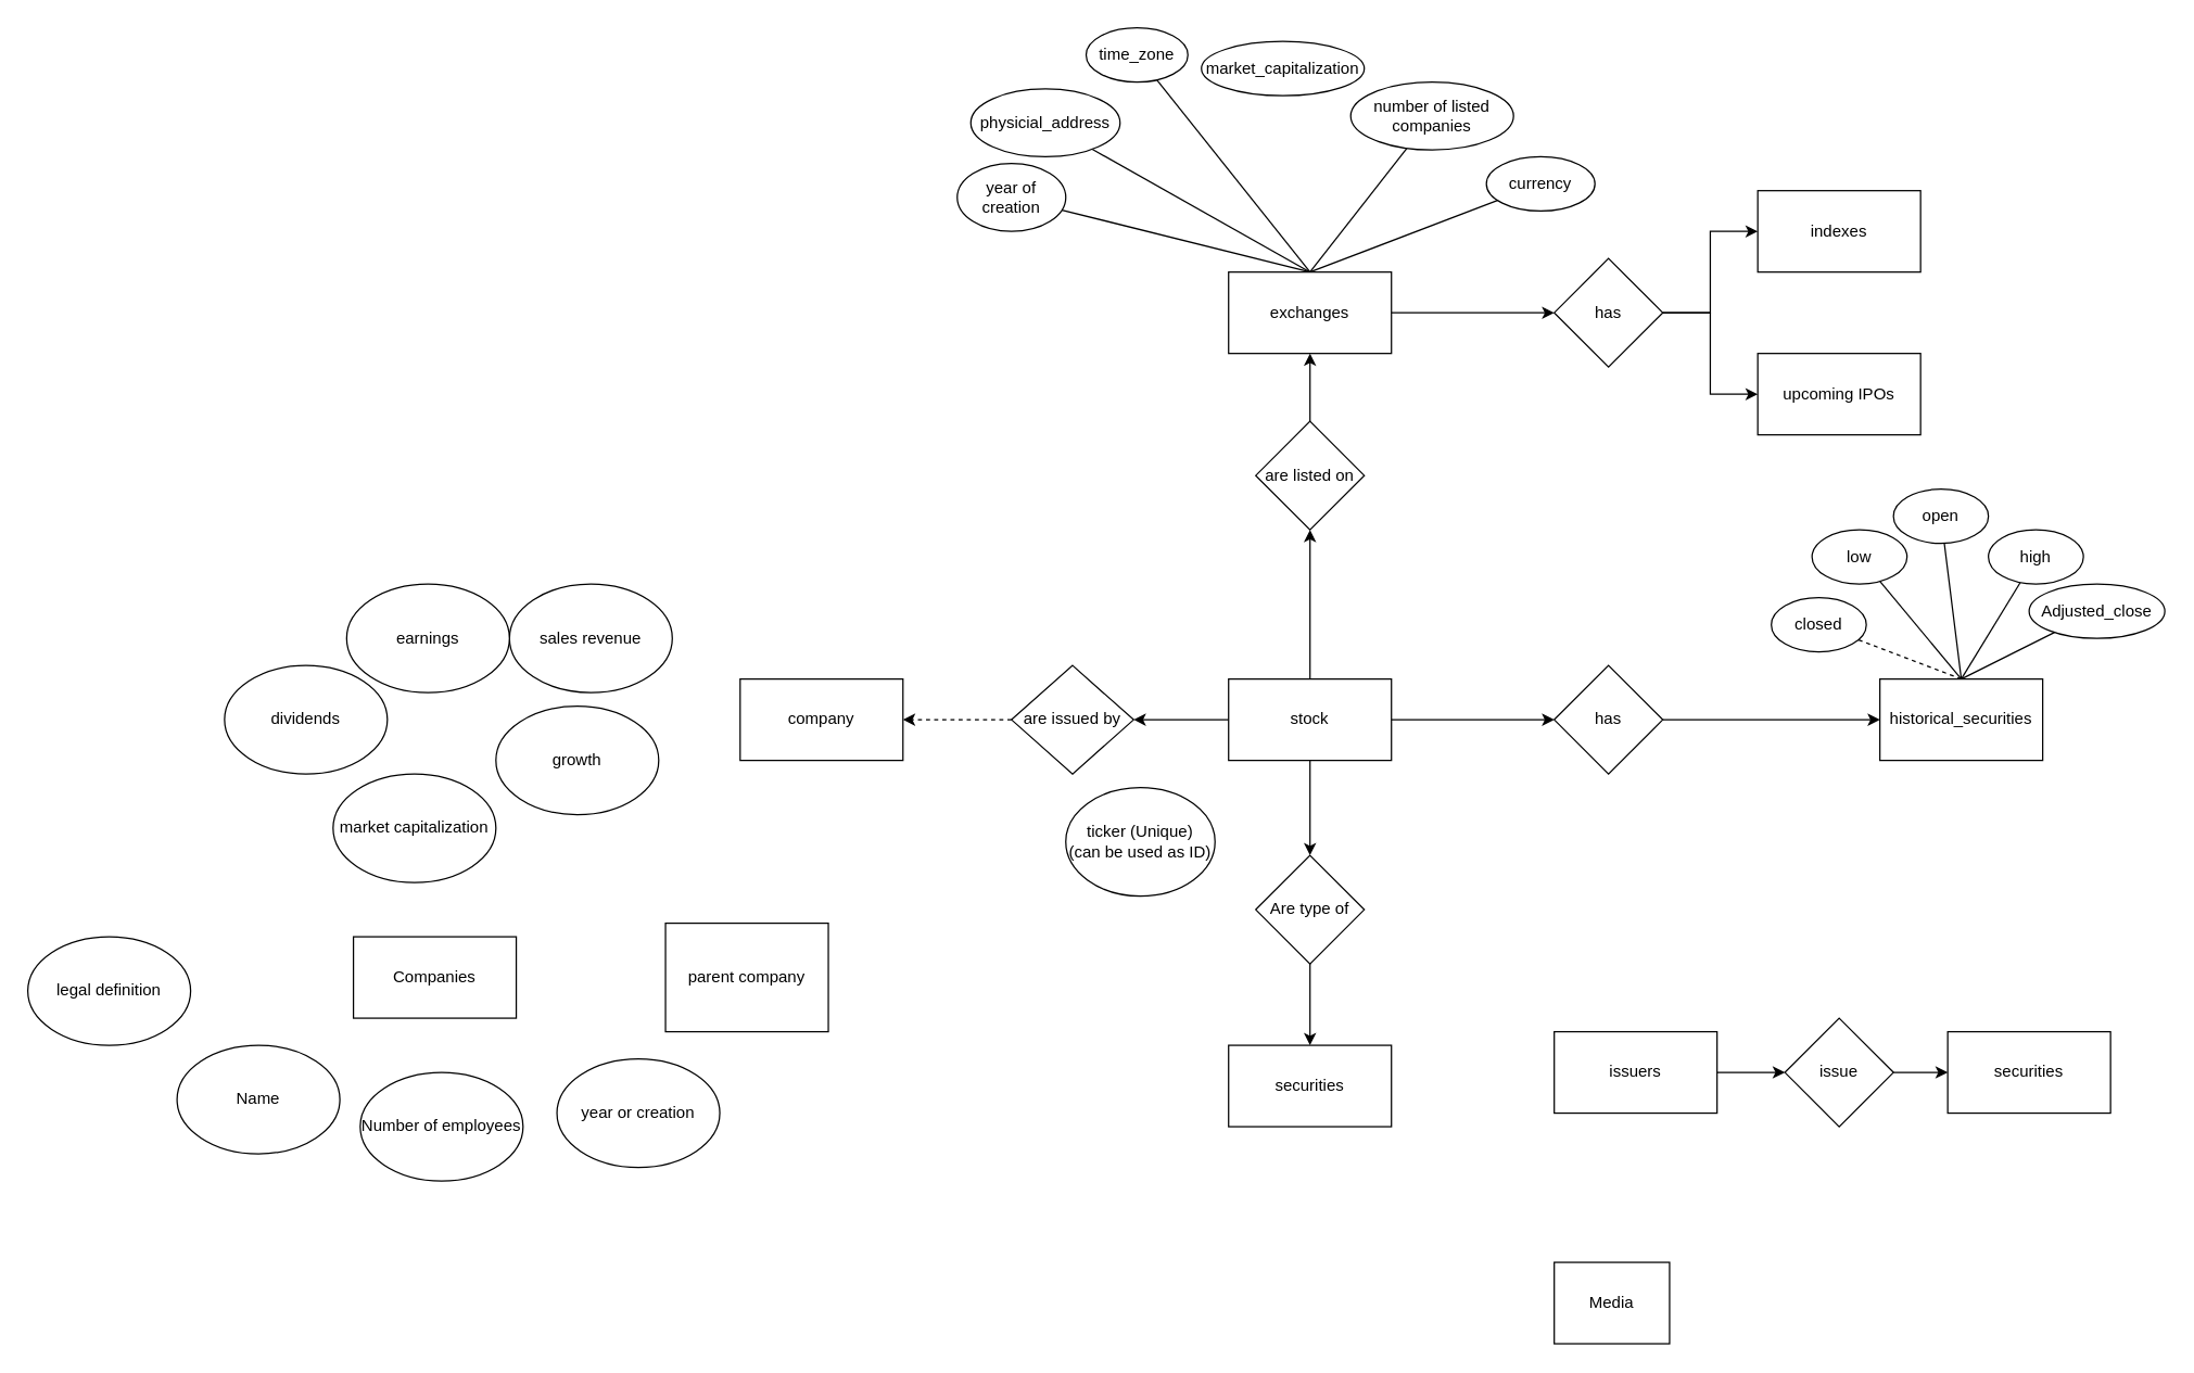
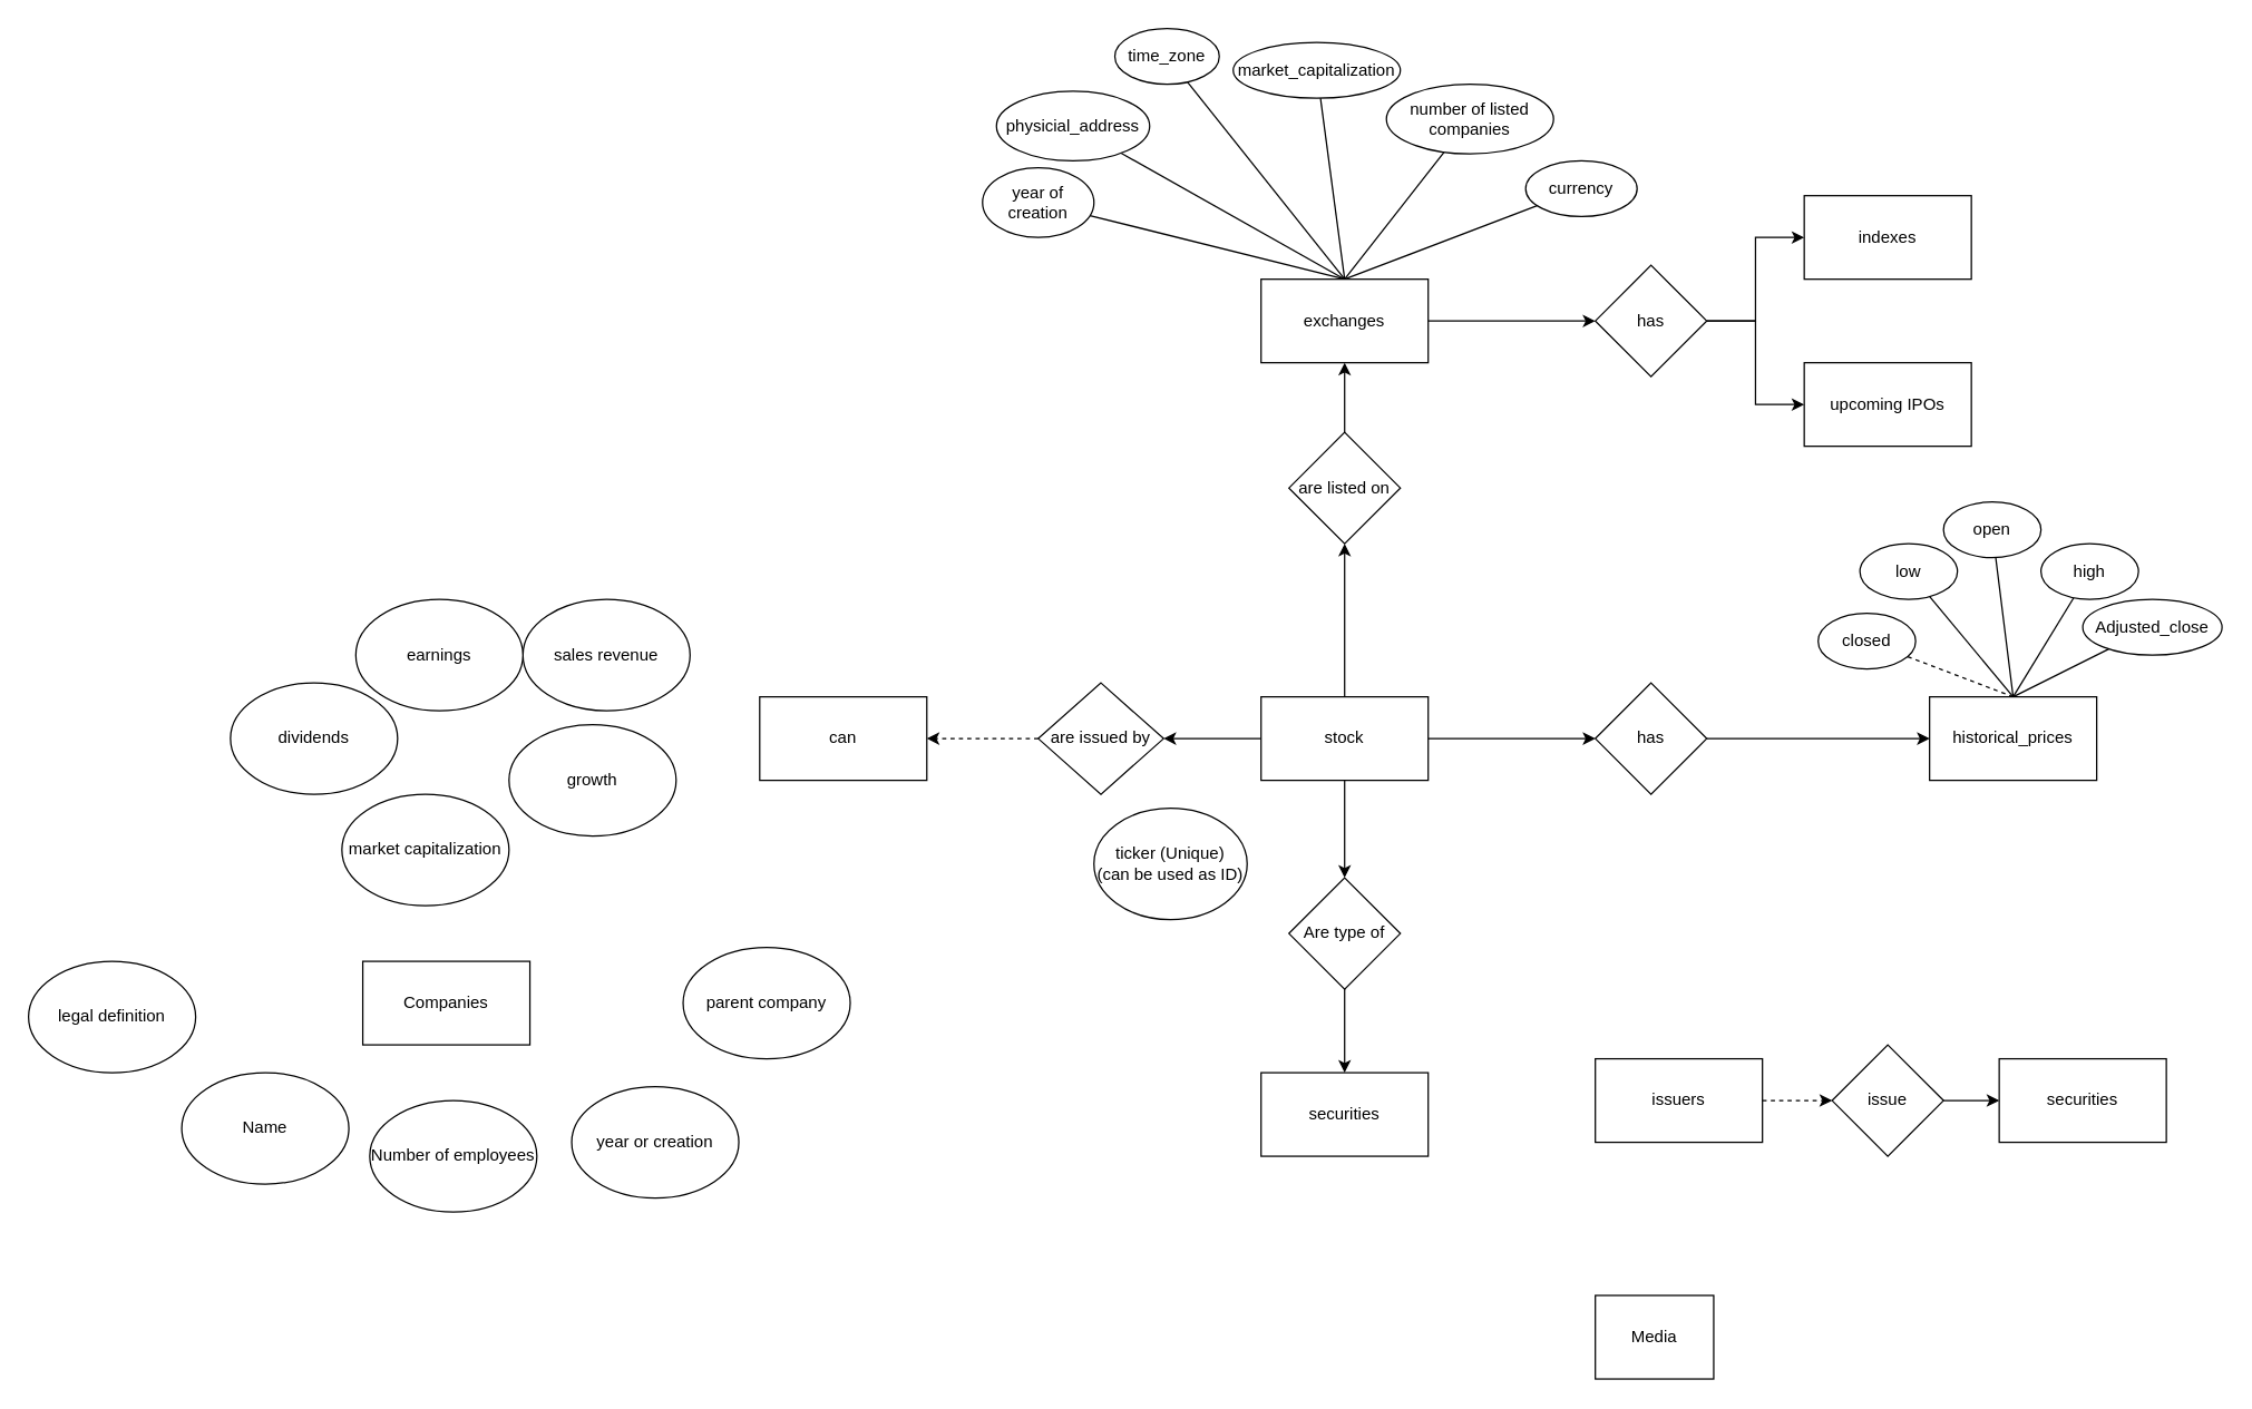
+ <mxCell id="34" style="edgeStyle=none;rounded=0;orthogonalLoop=1;jettySize=auto;html=1;exitX=0.5;exitY=0;exitDx=0;exitDy=0;startArrow=none;startFill=0;endArrow=none;endFill=0;" parent="1" source="40" target="45" edge="1"><mxGeometry relative="1" as="geometry" /></mxCell>
- <mxCell id="54" value="company" style="rounded=0;whiteSpace=wrap;html=1;" parent="1" vertex="1"><mxGeometry x="545" y="500" width="120" height="60" as="geometry" /></mxCell>
+ <mxCell id="54" value="can" style="rounded=0;whiteSpace=wrap;html=1;" parent="1" vertex="1"><mxGeometry x="545" y="500" width="120" height="60" as="geometry" /></mxCell>
- <mxCell id="25" value="historical_securities" style="rounded=0;whiteSpace=wrap;html=1;" parent="1" vertex="1"><mxGeometry x="1385" y="500" width="120" height="60" as="geometry" /></mxCell>
+ <mxCell id="25" value="historical_prices" style="rounded=0;whiteSpace=wrap;html=1;" parent="1" vertex="1"><mxGeometry x="1385" y="500" width="120" height="60" as="geometry" /></mxCell>
- <mxCell id="12" value="parent company" style="whiteSpace=wrap;html=1;rounded=0;" parent="1" vertex="1"><mxGeometry x="490" y="680" width="120" height="80" as="geometry" /></mxCell>
+ <mxCell id="12" value="parent company" style="ellipse;whiteSpace=wrap;html=1;" parent="1" vertex="1"><mxGeometry x="490" y="680" width="120" height="80" as="geometry" /></mxCell>
- <mxCell id="58" style="edgeStyle=orthogonalEdgeStyle;rounded=0;orthogonalLoop=1;jettySize=auto;html=1;exitX=1;exitY=0.5;exitDx=0;exitDy=0;entryX=0;entryY=0.5;entryDx=0;entryDy=0;startArrow=none;startFill=0;endArrow=classic;endFill=1;" parent="1" source="59" target="61" edge="1"><mxGeometry relative="1" as="geometry" /></mxCell>
+ <mxCell id="58" style="edgeStyle=orthogonalEdgeStyle;rounded=0;orthogonalLoop=1;jettySize=auto;html=1;exitX=1;exitY=0.5;exitDx=0;exitDy=0;entryX=0;entryY=0.5;entryDx=0;entryDy=0;startArrow=none;startFill=0;endArrow=classic;endFill=1;dashed=1;" parent="1" source="59" target="61" edge="1"><mxGeometry relative="1" as="geometry" /></mxCell>
